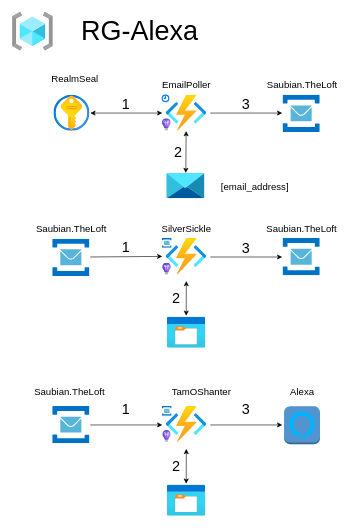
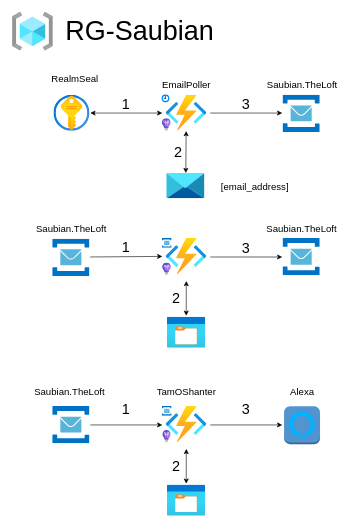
- <mxCell id="15" value="RG-Alexa" style="text;html=1;resizable=0;autosize=1;align=center;verticalAlign=middle;points=[];fontSize=45;" parent="1" vertex="1"><mxGeometry x="102" y="20" width="260" height="60" as="geometry" /></mxCell>
+ <mxCell id="15" value="RG-Saubian" style="text;html=1;resizable=0;autosize=1;align=center;verticalAlign=middle;points=[];fontSize=45;" parent="1" vertex="1"><mxGeometry x="102" y="20" width="260" height="60" as="geometry" /></mxCell>
- <mxCell id="21" value="SilverSickle" style="text;html=1;resizable=0;autosize=1;align=center;verticalAlign=middle;points=[];fillColor=none;strokeColor=none;fontSize=16;" parent="1" vertex="1"><mxGeometry x="260" y="370" width="100" height="20" as="geometry" /></mxCell>
- <mxCell id="35" value="TamOShanter" style="text;html=1;resizable=0;autosize=1;align=center;verticalAlign=middle;points=[];fillColor=none;strokeColor=none;fontSize=16;" parent="1" vertex="1"><mxGeometry x="280" y="642" width="110" height="20" as="geometry" /></mxCell>
+ <mxCell id="35" value="TamOShanter" style="text;html=1;resizable=0;autosize=1;align=center;verticalAlign=middle;points=[];fillColor=none;strokeColor=none;fontSize=16;" parent="1" vertex="1"><mxGeometry x="255" y="642" width="110" height="20" as="geometry" /></mxCell>
